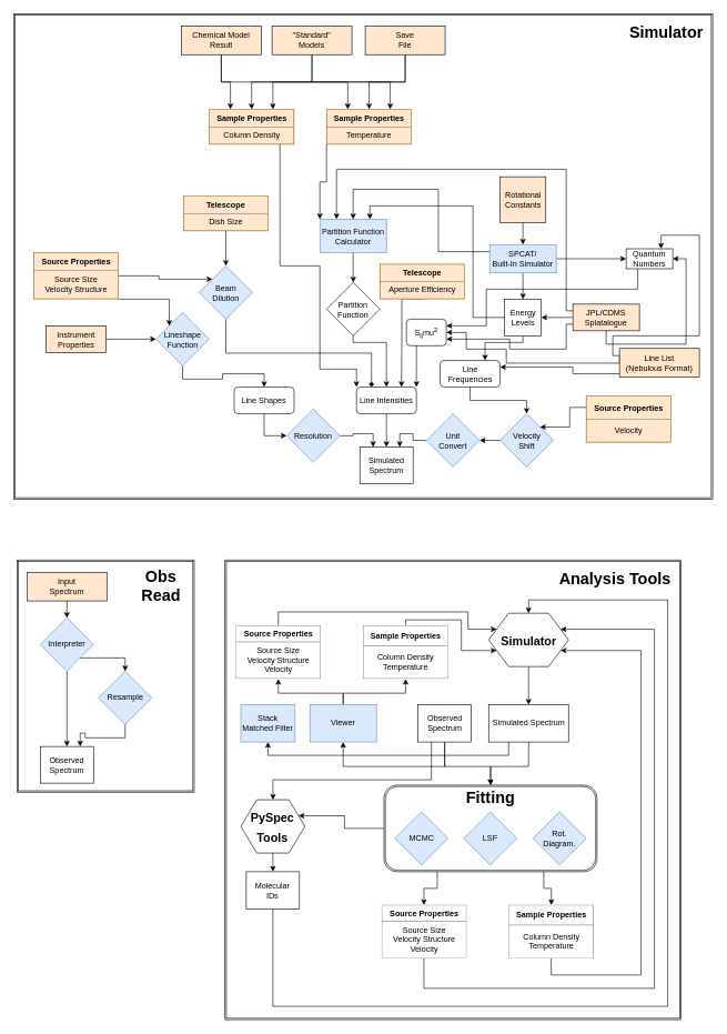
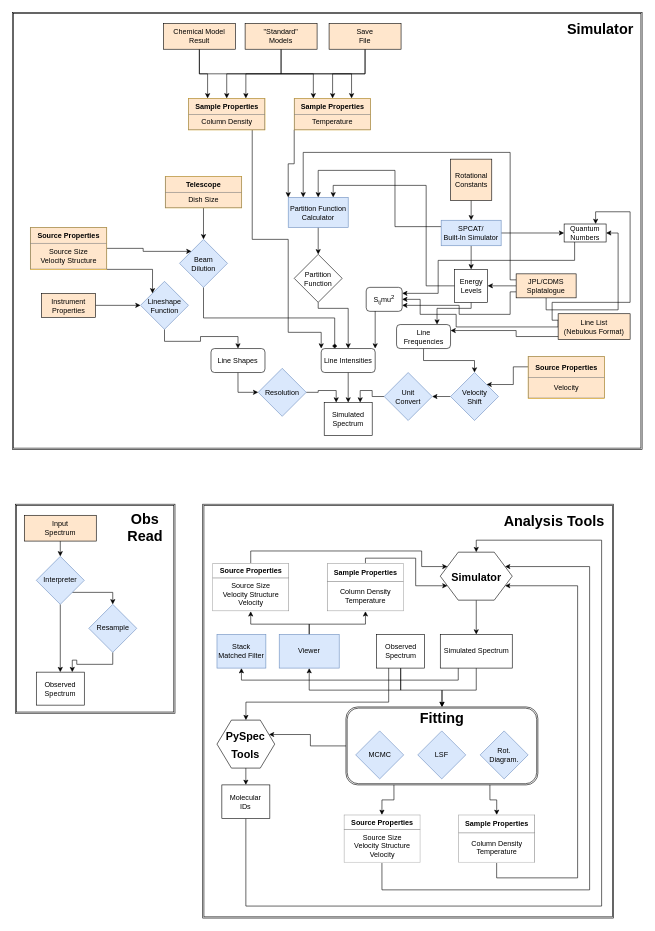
- <mxCell id="48" value="&lt;table border=&quot;1&quot; width=&quot;100%&quot; cellpadding=&quot;4&quot; style=&quot;width: 100% ; height: 100% ; border-collapse: collapse&quot;&gt;&lt;tbody&gt;&lt;tr&gt;&lt;th align=&quot;center&quot;&gt;&lt;b&gt;Telescope&lt;/b&gt;&lt;/th&gt;&lt;/tr&gt;&lt;tr&gt;&lt;td align=&quot;center&quot;&gt;Aperture Efficiency&lt;br&gt;&lt;/td&gt;&lt;/tr&gt;&lt;/tbody&gt;&lt;/table&gt;" style="text;html=1;strokeColor=#d79b00;fillColor=#ffe6cc;overflow=fill;" vertex="1" parent="1"><mxGeometry x="570" y="396" width="127.5" height="52.5" as="geometry" /></mxCell>
- <mxCell id="47" style="edgeStyle=orthogonalEdgeStyle;rounded=0;orthogonalLoop=1;jettySize=auto;html=1;exitX=0.5;exitY=1;exitDx=0;exitDy=0;entryX=0.75;entryY=0;entryDx=0;entryDy=0;" edge="1" parent="1" source="48" target="31"><mxGeometry relative="1" as="geometry"><Array as="points"><mxPoint x="603" y="448.5" /><mxPoint x="603" y="514.5" /></Array></mxGeometry></mxCell>
